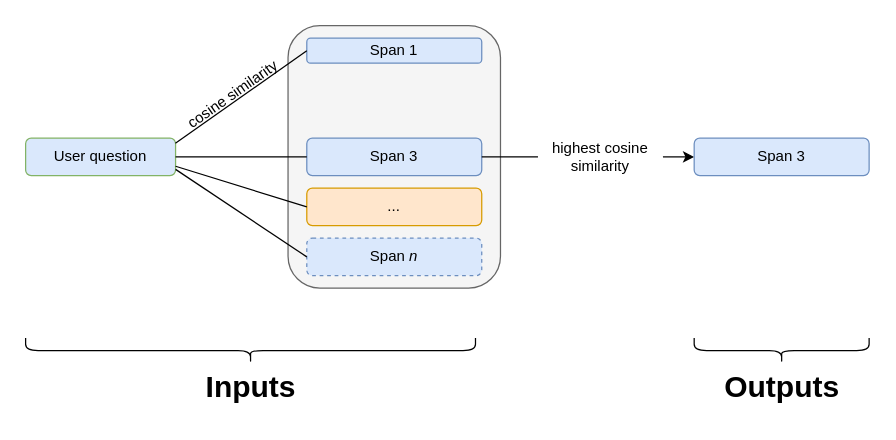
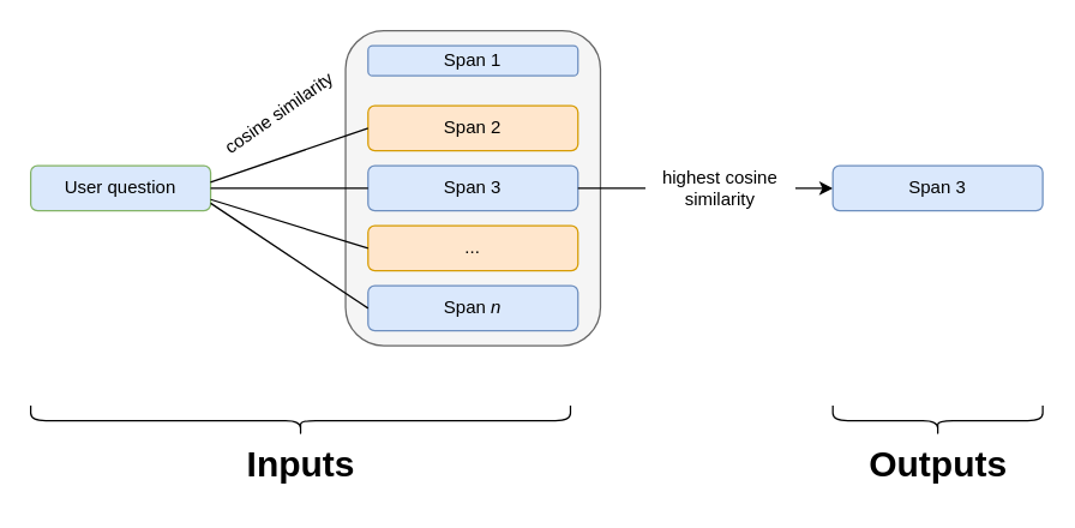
- <mxCell id="9" value="" style="endArrow=none;html=1;rounded=0;entryX=0;entryY=0.5;entryDx=0;entryDy=0;exitX=0.999;exitY=0.138;exitDx=0;exitDy=0;exitPerimeter=0;" edge="1" parent="1" source="3" target="4"><mxGeometry width="50" height="50" relative="1" as="geometry"><mxPoint x="140" y="100" as="sourcePoint" /><mxPoint x="190" y="-20" as="targetPoint" /></mxGeometry></mxCell>
+ <mxCell id="5" value="Span 2" style="rounded=1;whiteSpace=wrap;html=1;shadow=0;glass=0;sketch=0;strokeColor=#d79b00;fillColor=#ffe6cc;" vertex="1" parent="1"><mxGeometry x="245" y="70" width="140" height="30" as="geometry" /></mxCell>
+ <mxCell id="10" value="" style="endArrow=none;html=1;rounded=0;entryX=0;entryY=0.5;entryDx=0;entryDy=0;exitX=0.999;exitY=0.365;exitDx=0;exitDy=0;exitPerimeter=0;" edge="1" parent="1" source="3" target="5"><mxGeometry width="50" height="50" relative="1" as="geometry"><mxPoint x="130" y="200" as="sourcePoint" /><mxPoint x="255" y="55" as="targetPoint" /></mxGeometry></mxCell>
- <mxCell id="8" value="Span &lt;i&gt;n&lt;/i&gt;" style="rounded=1;whiteSpace=wrap;html=1;shadow=0;glass=0;sketch=0;strokeColor=#6c8ebf;fillColor=#dae8fc;dashed=1;" vertex="1" parent="1"><mxGeometry x="245" y="190" width="140" height="30" as="geometry" /></mxCell>
+ <mxCell id="8" value="Span &lt;i&gt;n&lt;/i&gt;" style="rounded=1;whiteSpace=wrap;html=1;shadow=0;glass=0;sketch=0;strokeColor=#6c8ebf;fillColor=#dae8fc;" vertex="1" parent="1"><mxGeometry x="245" y="190" width="140" height="30" as="geometry" /></mxCell>
